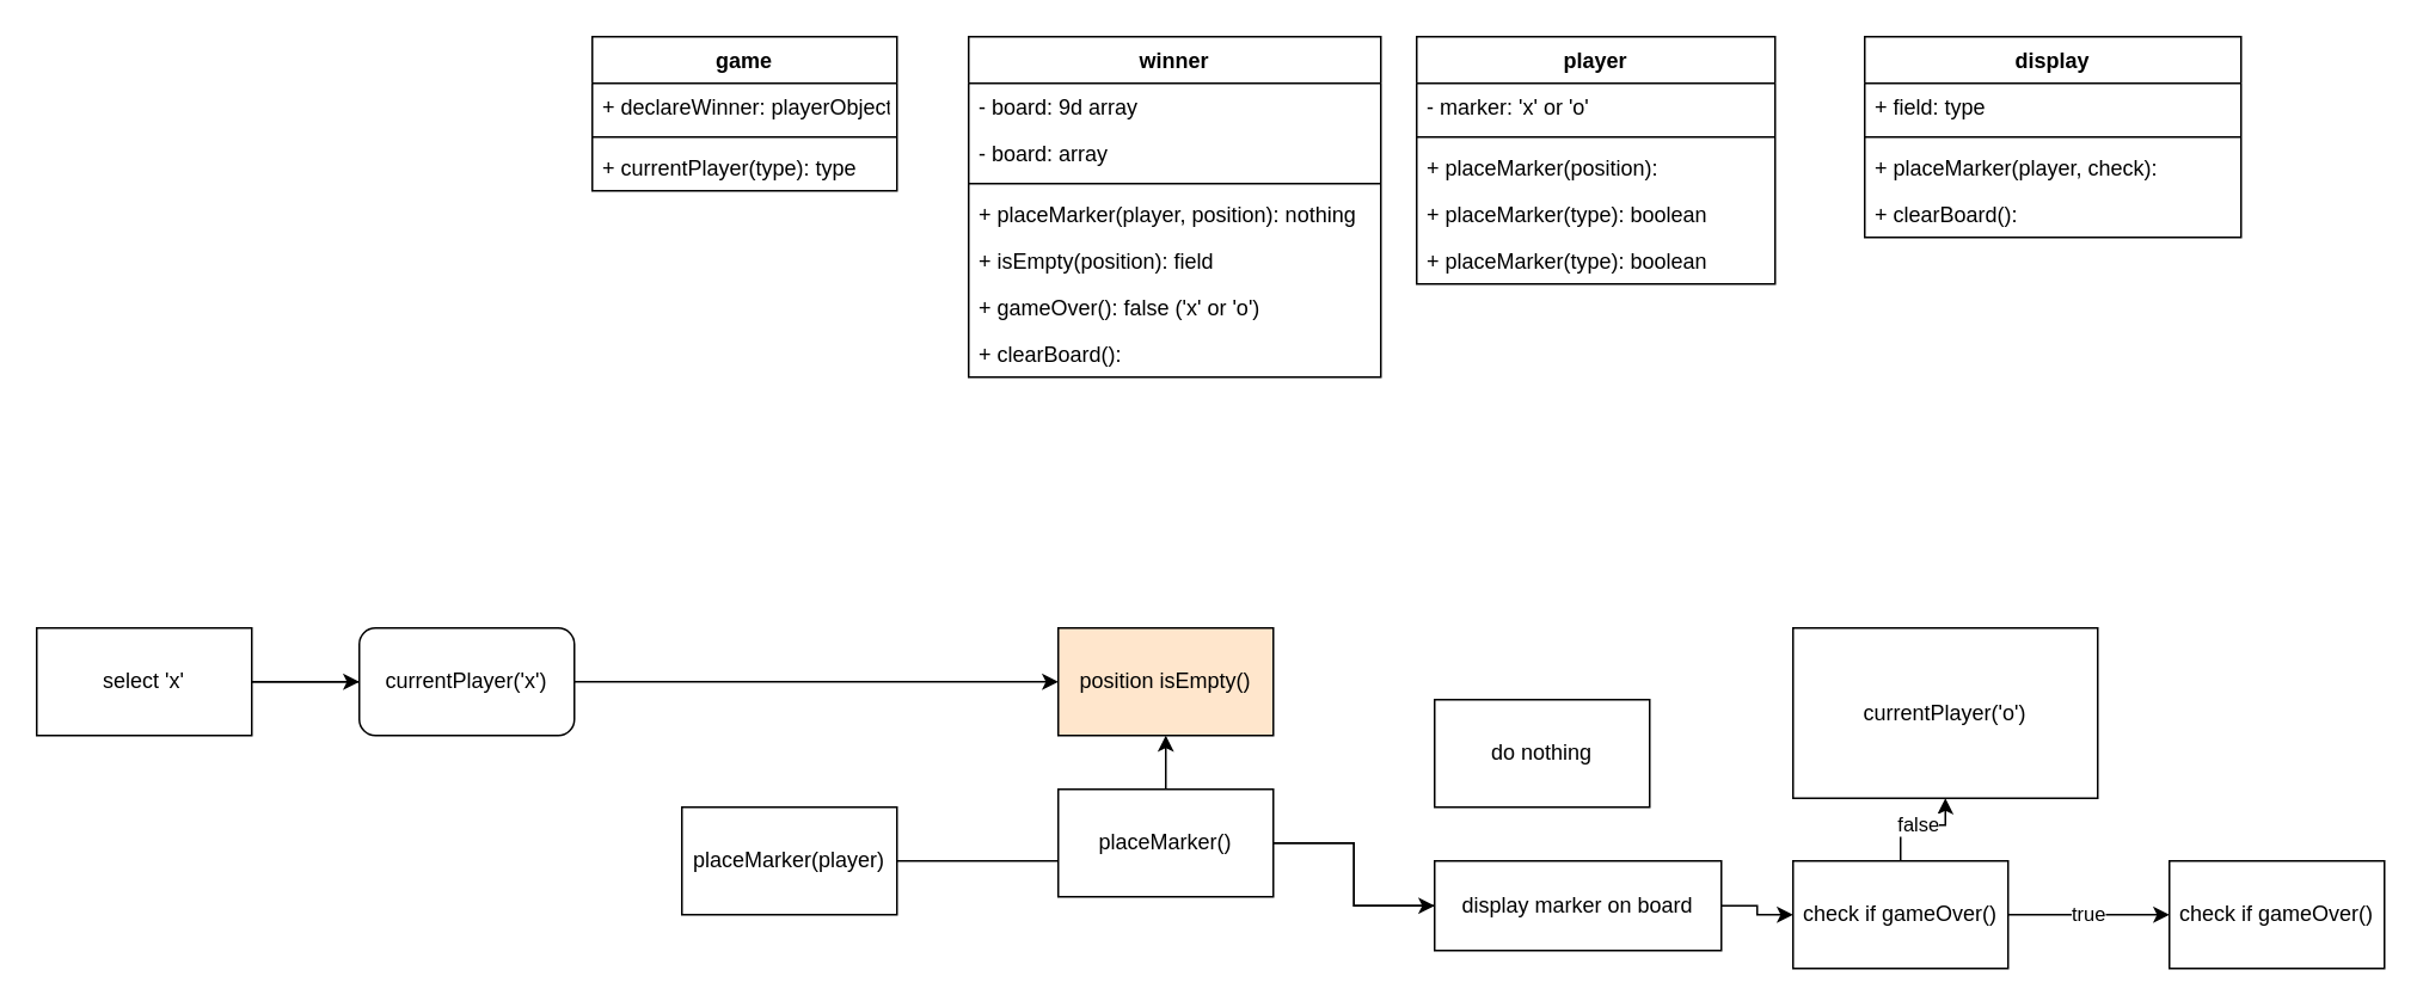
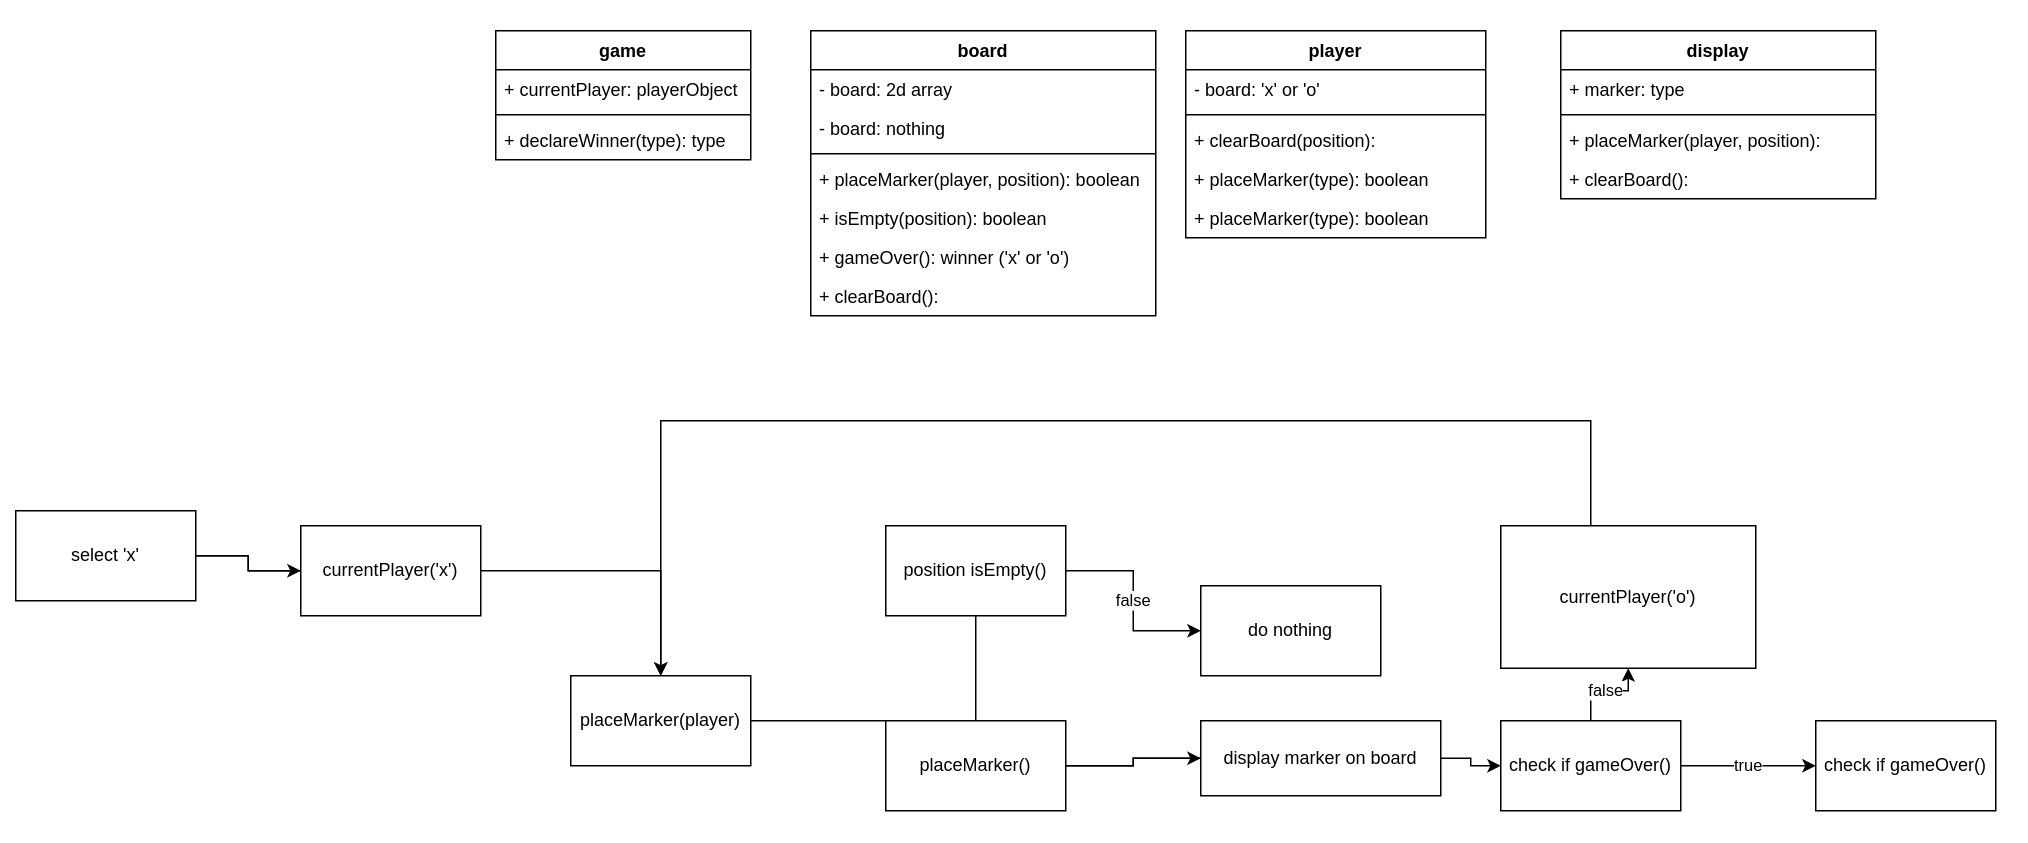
- <mxCell id="2" value="winner" style="swimlane;fontStyle=1;align=center;verticalAlign=top;childLayout=stackLayout;horizontal=1;startSize=26;horizontalStack=0;resizeParent=1;resizeParentMax=0;resizeLast=0;collapsible=1;marginBottom=0;" vertex="1" parent="1"><mxGeometry x="540" y="20" width="230" height="190" as="geometry" /></mxCell>
+ <mxCell id="2" value="board" style="swimlane;fontStyle=1;align=center;verticalAlign=top;childLayout=stackLayout;horizontal=1;startSize=26;horizontalStack=0;resizeParent=1;resizeParentMax=0;resizeLast=0;collapsible=1;marginBottom=0;" vertex="1" parent="1"><mxGeometry x="540" y="20" width="230" height="190" as="geometry" /></mxCell>
- <mxCell id="22" value="+ declareWinner: playerObject" style="text;strokeColor=none;fillColor=none;align=left;verticalAlign=top;spacingLeft=4;spacingRight=4;overflow=hidden;rotatable=0;points=[[0,0.5],[1,0.5]];portConstraint=eastwest;" vertex="1" parent="21"><mxGeometry y="26" width="170" height="26" as="geometry" /></mxCell>
+ <mxCell id="22" value="+ currentPlayer: playerObject" style="text;strokeColor=none;fillColor=none;align=left;verticalAlign=top;spacingLeft=4;spacingRight=4;overflow=hidden;rotatable=0;points=[[0,0.5],[1,0.5]];portConstraint=eastwest;" vertex="1" parent="21"><mxGeometry y="26" width="170" height="26" as="geometry" /></mxCell>
- <mxCell id="3" value="- board: 9d array" style="text;strokeColor=none;fillColor=none;align=left;verticalAlign=top;spacingLeft=4;spacingRight=4;overflow=hidden;rotatable=0;points=[[0,0.5],[1,0.5]];portConstraint=eastwest;" vertex="1" parent="2"><mxGeometry y="26" width="230" height="26" as="geometry" /></mxCell>
+ <mxCell id="3" value="- board: 2d array" style="text;strokeColor=none;fillColor=none;align=left;verticalAlign=top;spacingLeft=4;spacingRight=4;overflow=hidden;rotatable=0;points=[[0,0.5],[1,0.5]];portConstraint=eastwest;" vertex="1" parent="2"><mxGeometry y="26" width="230" height="26" as="geometry" /></mxCell>
- <mxCell id="11" value="- marker: 'x' or 'o'" style="text;strokeColor=none;fillColor=none;align=left;verticalAlign=top;spacingLeft=4;spacingRight=4;overflow=hidden;rotatable=0;points=[[0,0.5],[1,0.5]];portConstraint=eastwest;" vertex="1" parent="10"><mxGeometry y="26" width="200" height="26" as="geometry" /></mxCell>
+ <mxCell id="11" value="- board: 'x' or 'o'" style="text;strokeColor=none;fillColor=none;align=left;verticalAlign=top;spacingLeft=4;spacingRight=4;overflow=hidden;rotatable=0;points=[[0,0.5],[1,0.5]];portConstraint=eastwest;" vertex="1" parent="10"><mxGeometry y="26" width="200" height="26" as="geometry" /></mxCell>
- <mxCell id="17" value="+ field: type" style="text;strokeColor=none;fillColor=none;align=left;verticalAlign=top;spacingLeft=4;spacingRight=4;overflow=hidden;rotatable=0;points=[[0,0.5],[1,0.5]];portConstraint=eastwest;" vertex="1" parent="16"><mxGeometry y="26" width="210" height="26" as="geometry" /></mxCell>
+ <mxCell id="17" value="+ marker: type" style="text;strokeColor=none;fillColor=none;align=left;verticalAlign=top;spacingLeft=4;spacingRight=4;overflow=hidden;rotatable=0;points=[[0,0.5],[1,0.5]];portConstraint=eastwest;" vertex="1" parent="16"><mxGeometry y="26" width="210" height="26" as="geometry" /></mxCell>
- <mxCell id="4" value="- board: array" style="text;strokeColor=none;fillColor=none;align=left;verticalAlign=top;spacingLeft=4;spacingRight=4;overflow=hidden;rotatable=0;points=[[0,0.5],[1,0.5]];portConstraint=eastwest;" vertex="1" parent="2"><mxGeometry y="52" width="230" height="26" as="geometry" /></mxCell>
+ <mxCell id="4" value="- board: nothing" style="text;strokeColor=none;fillColor=none;align=left;verticalAlign=top;spacingLeft=4;spacingRight=4;overflow=hidden;rotatable=0;points=[[0,0.5],[1,0.5]];portConstraint=eastwest;" vertex="1" parent="2"><mxGeometry y="52" width="230" height="26" as="geometry" /></mxCell>
- <mxCell id="24" value="+ currentPlayer(type): type" style="text;strokeColor=none;fillColor=none;align=left;verticalAlign=top;spacingLeft=4;spacingRight=4;overflow=hidden;rotatable=0;points=[[0,0.5],[1,0.5]];portConstraint=eastwest;" vertex="1" parent="21"><mxGeometry y="60" width="170" height="26" as="geometry" /></mxCell>
+ <mxCell id="24" value="+ declareWinner(type): type" style="text;strokeColor=none;fillColor=none;align=left;verticalAlign=top;spacingLeft=4;spacingRight=4;overflow=hidden;rotatable=0;points=[[0,0.5],[1,0.5]];portConstraint=eastwest;" vertex="1" parent="21"><mxGeometry y="60" width="170" height="26" as="geometry" /></mxCell>
- <mxCell id="13" value="+ placeMarker(position): " style="text;strokeColor=none;fillColor=none;align=left;verticalAlign=top;spacingLeft=4;spacingRight=4;overflow=hidden;rotatable=0;points=[[0,0.5],[1,0.5]];portConstraint=eastwest;" vertex="1" parent="10"><mxGeometry y="60" width="200" height="26" as="geometry" /></mxCell>
+ <mxCell id="13" value="+ clearBoard(position): " style="text;strokeColor=none;fillColor=none;align=left;verticalAlign=top;spacingLeft=4;spacingRight=4;overflow=hidden;rotatable=0;points=[[0,0.5],[1,0.5]];portConstraint=eastwest;" vertex="1" parent="10"><mxGeometry y="60" width="200" height="26" as="geometry" /></mxCell>
- <mxCell id="19" value="+ placeMarker(player, check): " style="text;strokeColor=none;fillColor=none;align=left;verticalAlign=top;spacingLeft=4;spacingRight=4;overflow=hidden;rotatable=0;points=[[0,0.5],[1,0.5]];portConstraint=eastwest;" vertex="1" parent="16"><mxGeometry y="60" width="210" height="26" as="geometry" /></mxCell>
+ <mxCell id="19" value="+ placeMarker(player, position): " style="text;strokeColor=none;fillColor=none;align=left;verticalAlign=top;spacingLeft=4;spacingRight=4;overflow=hidden;rotatable=0;points=[[0,0.5],[1,0.5]];portConstraint=eastwest;" vertex="1" parent="16"><mxGeometry y="60" width="210" height="26" as="geometry" /></mxCell>
- <mxCell id="6" value="+ placeMarker(player, position): nothing" style="text;strokeColor=none;fillColor=none;align=left;verticalAlign=top;spacingLeft=4;spacingRight=4;overflow=hidden;rotatable=0;points=[[0,0.5],[1,0.5]];portConstraint=eastwest;" vertex="1" parent="2"><mxGeometry y="86" width="230" height="26" as="geometry" /></mxCell>
+ <mxCell id="6" value="+ placeMarker(player, position): boolean" style="text;strokeColor=none;fillColor=none;align=left;verticalAlign=top;spacingLeft=4;spacingRight=4;overflow=hidden;rotatable=0;points=[[0,0.5],[1,0.5]];portConstraint=eastwest;" vertex="1" parent="2"><mxGeometry y="86" width="230" height="26" as="geometry" /></mxCell>
- <mxCell id="7" value="+ isEmpty(position): field" style="text;strokeColor=none;fillColor=none;align=left;verticalAlign=top;spacingLeft=4;spacingRight=4;overflow=hidden;rotatable=0;points=[[0,0.5],[1,0.5]];portConstraint=eastwest;" vertex="1" parent="2"><mxGeometry y="112" width="230" height="26" as="geometry" /></mxCell>
+ <mxCell id="7" value="+ isEmpty(position): boolean" style="text;strokeColor=none;fillColor=none;align=left;verticalAlign=top;spacingLeft=4;spacingRight=4;overflow=hidden;rotatable=0;points=[[0,0.5],[1,0.5]];portConstraint=eastwest;" vertex="1" parent="2"><mxGeometry y="112" width="230" height="26" as="geometry" /></mxCell>
- <mxCell id="8" value="+ gameOver(): false ('x' or 'o')" style="text;strokeColor=none;fillColor=none;align=left;verticalAlign=top;spacingLeft=4;spacingRight=4;overflow=hidden;rotatable=0;points=[[0,0.5],[1,0.5]];portConstraint=eastwest;" vertex="1" parent="2"><mxGeometry y="138" width="230" height="26" as="geometry" /></mxCell>
+ <mxCell id="8" value="+ gameOver(): winner ('x' or 'o')" style="text;strokeColor=none;fillColor=none;align=left;verticalAlign=top;spacingLeft=4;spacingRight=4;overflow=hidden;rotatable=0;points=[[0,0.5],[1,0.5]];portConstraint=eastwest;" vertex="1" parent="2"><mxGeometry y="138" width="230" height="26" as="geometry" /></mxCell>
+ <mxCell id="39" style="edgeStyle=orthogonalEdgeStyle;rounded=0;orthogonalLoop=1;jettySize=auto;html=1;" edge="1" parent="1" source="40" target="29"><mxGeometry relative="1" as="geometry"><mxPoint x="940" y="300" as="targetPoint" /><Array as="points"><mxPoint x="1060" y="280" /><mxPoint x="440" y="280" /></Array></mxGeometry></mxCell>
- <mxCell id="27" value="select 'x'" style="rounded=0;whiteSpace=wrap;html=1;" vertex="1" parent="1"><mxGeometry x="20" y="350" width="120" height="60" as="geometry" /></mxCell>
+ <mxCell id="27" value="select 'x'" style="rounded=0;whiteSpace=wrap;html=1;" vertex="1" parent="1"><mxGeometry x="10" y="340" width="120" height="60" as="geometry" /></mxCell>
- <mxCell id="42" value="currentPlayer('x')" style="whiteSpace=wrap;html=1;rounded=1;" vertex="1" parent="1"><mxGeometry x="200" y="350" width="120" height="60" as="geometry" /></mxCell>
+ <mxCell id="42" value="currentPlayer('x')" style="rounded=0;whiteSpace=wrap;html=1;" vertex="1" parent="1"><mxGeometry x="200" y="350" width="120" height="60" as="geometry" /></mxCell>
- <mxCell id="25" style="edgeStyle=orthogonalEdgeStyle;rounded=0;orthogonalLoop=1;jettySize=auto;html=1;startArrow=none;" edge="1" parent="1" source="42" target="31"><mxGeometry relative="1" as="geometry" /></mxCell>
+ <mxCell id="25" style="edgeStyle=orthogonalEdgeStyle;rounded=0;orthogonalLoop=1;jettySize=auto;html=1;startArrow=none;" edge="1" parent="1" source="42" target="29"><mxGeometry relative="1" as="geometry" /></mxCell>
- <mxCell id="31" value="position isEmpty()" style="rounded=0;whiteSpace=wrap;html=1;fillColor=#ffe6cc;" vertex="1" parent="1"><mxGeometry x="590" y="350" width="120" height="60" as="geometry" /></mxCell>
+ <mxCell id="31" value="position isEmpty()" style="rounded=0;whiteSpace=wrap;html=1;" vertex="1" parent="1"><mxGeometry x="590" y="350" width="120" height="60" as="geometry" /></mxCell>
+ <mxCell id="30" value="&lt;div&gt;false&lt;/div&gt;" style="edgeStyle=orthogonalEdgeStyle;rounded=0;orthogonalLoop=1;jettySize=auto;html=1;" edge="1" parent="1" source="31" target="41"><mxGeometry relative="1" as="geometry" /></mxCell>
- <mxCell id="28" style="edgeStyle=orthogonalEdgeStyle;rounded=0;orthogonalLoop=1;jettySize=auto;html=1;" edge="1" parent="1" source="29" target="31"><mxGeometry relative="1" as="geometry" /></mxCell>
+ <mxCell id="28" style="edgeStyle=orthogonalEdgeStyle;rounded=0;orthogonalLoop=1;jettySize=auto;html=1;endArrow=none;" edge="1" parent="1" source="29" target="31"><mxGeometry relative="1" as="geometry" /></mxCell>
- <mxCell id="34" value="placeMarker()" style="rounded=0;whiteSpace=wrap;html=1;" vertex="1" parent="1"><mxGeometry x="590" y="440" width="120" height="60" as="geometry" /></mxCell>
+ <mxCell id="34" value="placeMarker()" style="rounded=0;whiteSpace=wrap;html=1;" vertex="1" parent="1"><mxGeometry x="590" y="480" width="120" height="60" as="geometry" /></mxCell>
